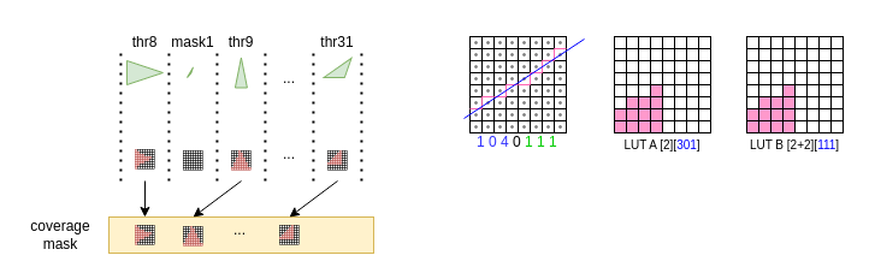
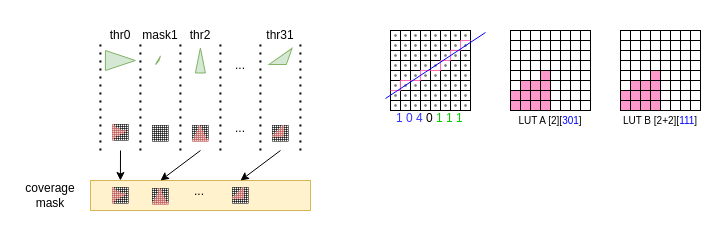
- <mxCell id="5" value="thr8" style="text;html=1;align=center;verticalAlign=middle;whiteSpace=wrap;rounded=0;" vertex="1" parent="1"><mxGeometry x="90" y="20" width="60" height="30" as="geometry" /></mxCell>
+ <mxCell id="5" value="thr0" style="text;html=1;align=center;verticalAlign=middle;whiteSpace=wrap;rounded=0;" vertex="1" parent="1"><mxGeometry x="90" y="20" width="60" height="30" as="geometry" /></mxCell>
- <mxCell id="8" value="thr9" style="text;html=1;align=center;verticalAlign=middle;whiteSpace=wrap;rounded=0;" vertex="1" parent="1"><mxGeometry x="170" y="20" width="60" height="30" as="geometry" /></mxCell>
+ <mxCell id="8" value="thr2" style="text;html=1;align=center;verticalAlign=middle;whiteSpace=wrap;rounded=0;" vertex="1" parent="1"><mxGeometry x="170" y="20" width="60" height="30" as="geometry" /></mxCell>
